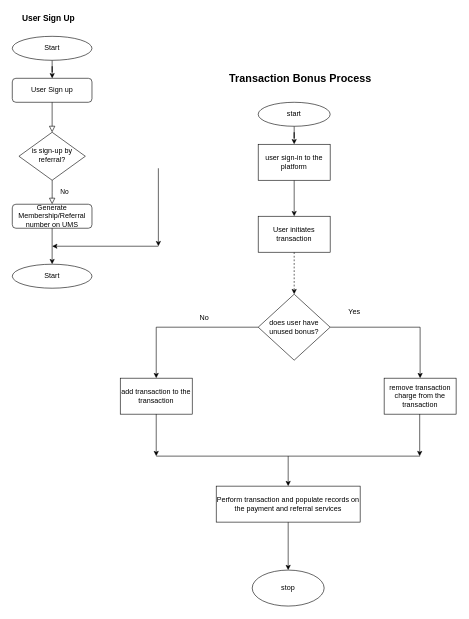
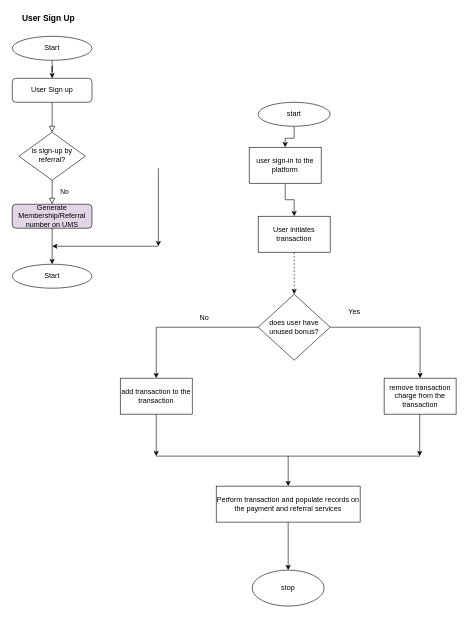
- <mxCell id="35" value="&lt;b&gt;&lt;font style=&quot;font-size: 18px&quot;&gt;Transaction Bonus Process&lt;/font&gt;&lt;/b&gt;" style="text;html=1;align=center;verticalAlign=middle;resizable=0;points=[];autosize=1;strokeColor=none;" vertex="1" parent="1"><mxGeometry x="375" y="120" width="250" height="20" as="geometry" /></mxCell>
- <mxCell id="18" value="user sign-in to the platform" style="whiteSpace=wrap;html=1;" vertex="1" parent="1"><mxGeometry x="430" y="240" width="120" height="60" as="geometry" /></mxCell>
+ <mxCell id="18" value="user sign-in to the platform" style="whiteSpace=wrap;html=1;" vertex="1" parent="1"><mxGeometry x="415" y="245" width="120" height="60" as="geometry" /></mxCell>
- <mxCell id="7" value="Generate Membership/Referral number on UMS" style="rounded=1;whiteSpace=wrap;html=1;fontSize=12;glass=0;strokeWidth=1;shadow=0;" parent="2" vertex="1"><mxGeometry y="280" width="132.857" height="40" as="geometry" /></mxCell>
+ <mxCell id="7" value="Generate Membership/Referral number on UMS" style="rounded=1;whiteSpace=wrap;html=1;fontSize=12;glass=0;strokeWidth=1;shadow=0;fillColor=#e1d5e7;" parent="2" vertex="1"><mxGeometry y="280" width="132.857" height="40" as="geometry" /></mxCell>
